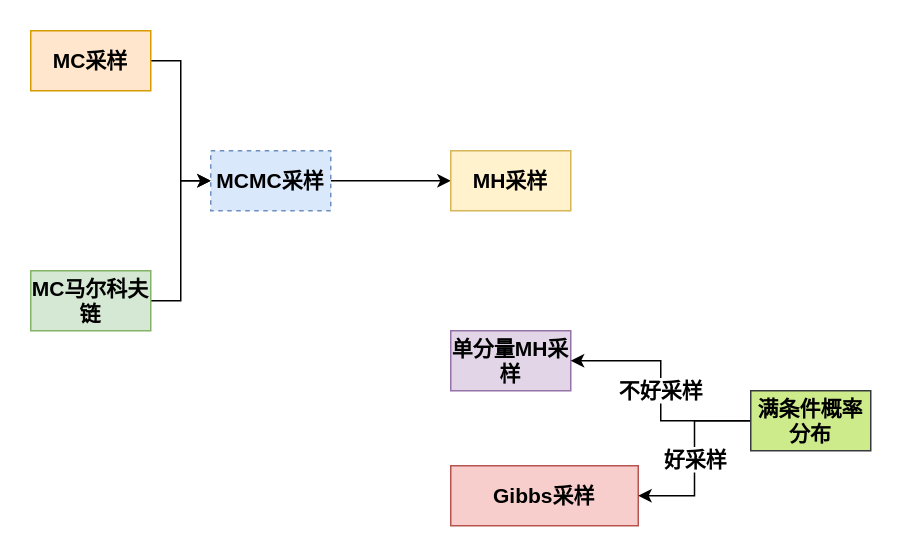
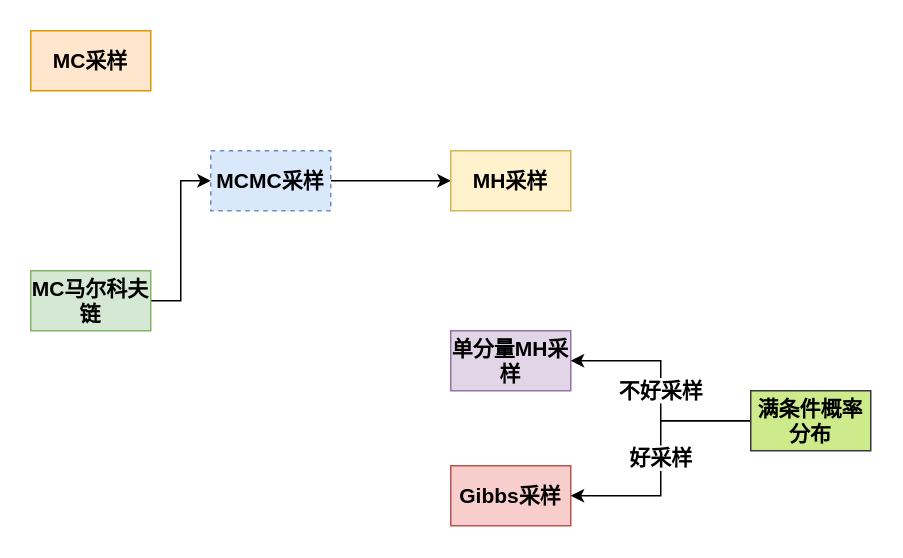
- <mxCell id="2" style="edgeStyle=orthogonalEdgeStyle;rounded=0;orthogonalLoop=1;jettySize=auto;html=1;exitX=1;exitY=0.5;exitDx=0;exitDy=0;entryX=0;entryY=0.5;entryDx=0;entryDy=0;fontSize=14;" parent="1" source="3" target="7" edge="1"><mxGeometry relative="1" as="geometry" /></mxCell>
- <mxCell id="10" value="Gibbs采样" style="rounded=0;whiteSpace=wrap;html=1;fillColor=#f8cecc;strokeColor=#b85450;fontSize=14;fontStyle=1" parent="1" vertex="1"><mxGeometry x="300" y="310" width="125" height="40" as="geometry" /></mxCell>
+ <mxCell id="10" value="Gibbs采样" style="rounded=0;whiteSpace=wrap;html=1;fillColor=#f8cecc;strokeColor=#b85450;fontSize=14;fontStyle=1" parent="1" vertex="1"><mxGeometry x="300" y="310" width="80" height="40" as="geometry" /></mxCell>
